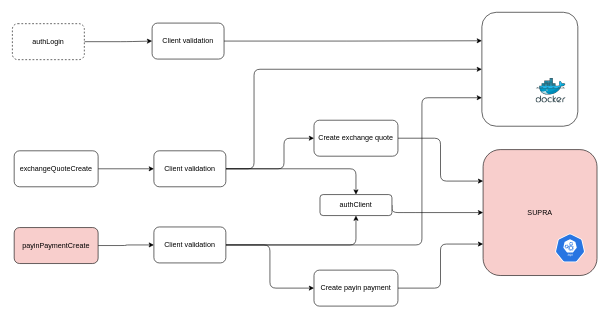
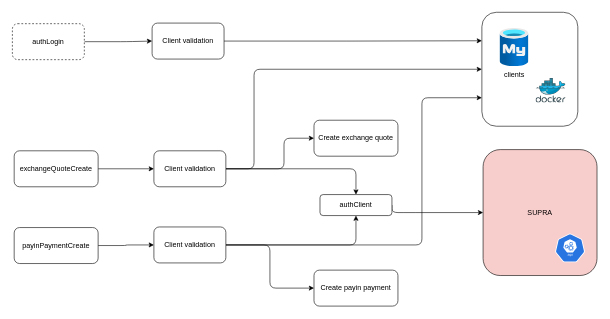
+ <mxCell id="8" value="clients" style="aspect=fixed;html=1;points=[];align=center;image;fontSize=12;image=img/lib/azure2/databases/Azure_Database_MySQL_Server.svg;" vertex="1" parent="1"><mxGeometry x="833" y="46.5" width="48" height="64" as="geometry" /></mxCell>
- <mxCell id="25" style="edgeStyle=orthogonalEdgeStyle;html=1;entryX=0;entryY=0.25;entryDx=0;entryDy=0;" edge="1" parent="1" source="26" target="9"><mxGeometry relative="1" as="geometry" /></mxCell>
- <mxCell id="14" value="payinPaymentCreate" style="rounded=1;whiteSpace=wrap;html=1;fillColor=#f8cecc;" vertex="1" parent="1"><mxGeometry x="23" y="379" width="140" height="60" as="geometry" /></mxCell>
+ <mxCell id="14" value="payinPaymentCreate" style="rounded=1;whiteSpace=wrap;html=1;" vertex="1" parent="1"><mxGeometry x="23" y="379" width="140" height="60" as="geometry" /></mxCell>
- <mxCell id="27" style="edgeStyle=orthogonalEdgeStyle;html=1;entryX=0;entryY=0.75;entryDx=0;entryDy=0;" edge="1" parent="1" source="28" target="9"><mxGeometry relative="1" as="geometry" /></mxCell>
